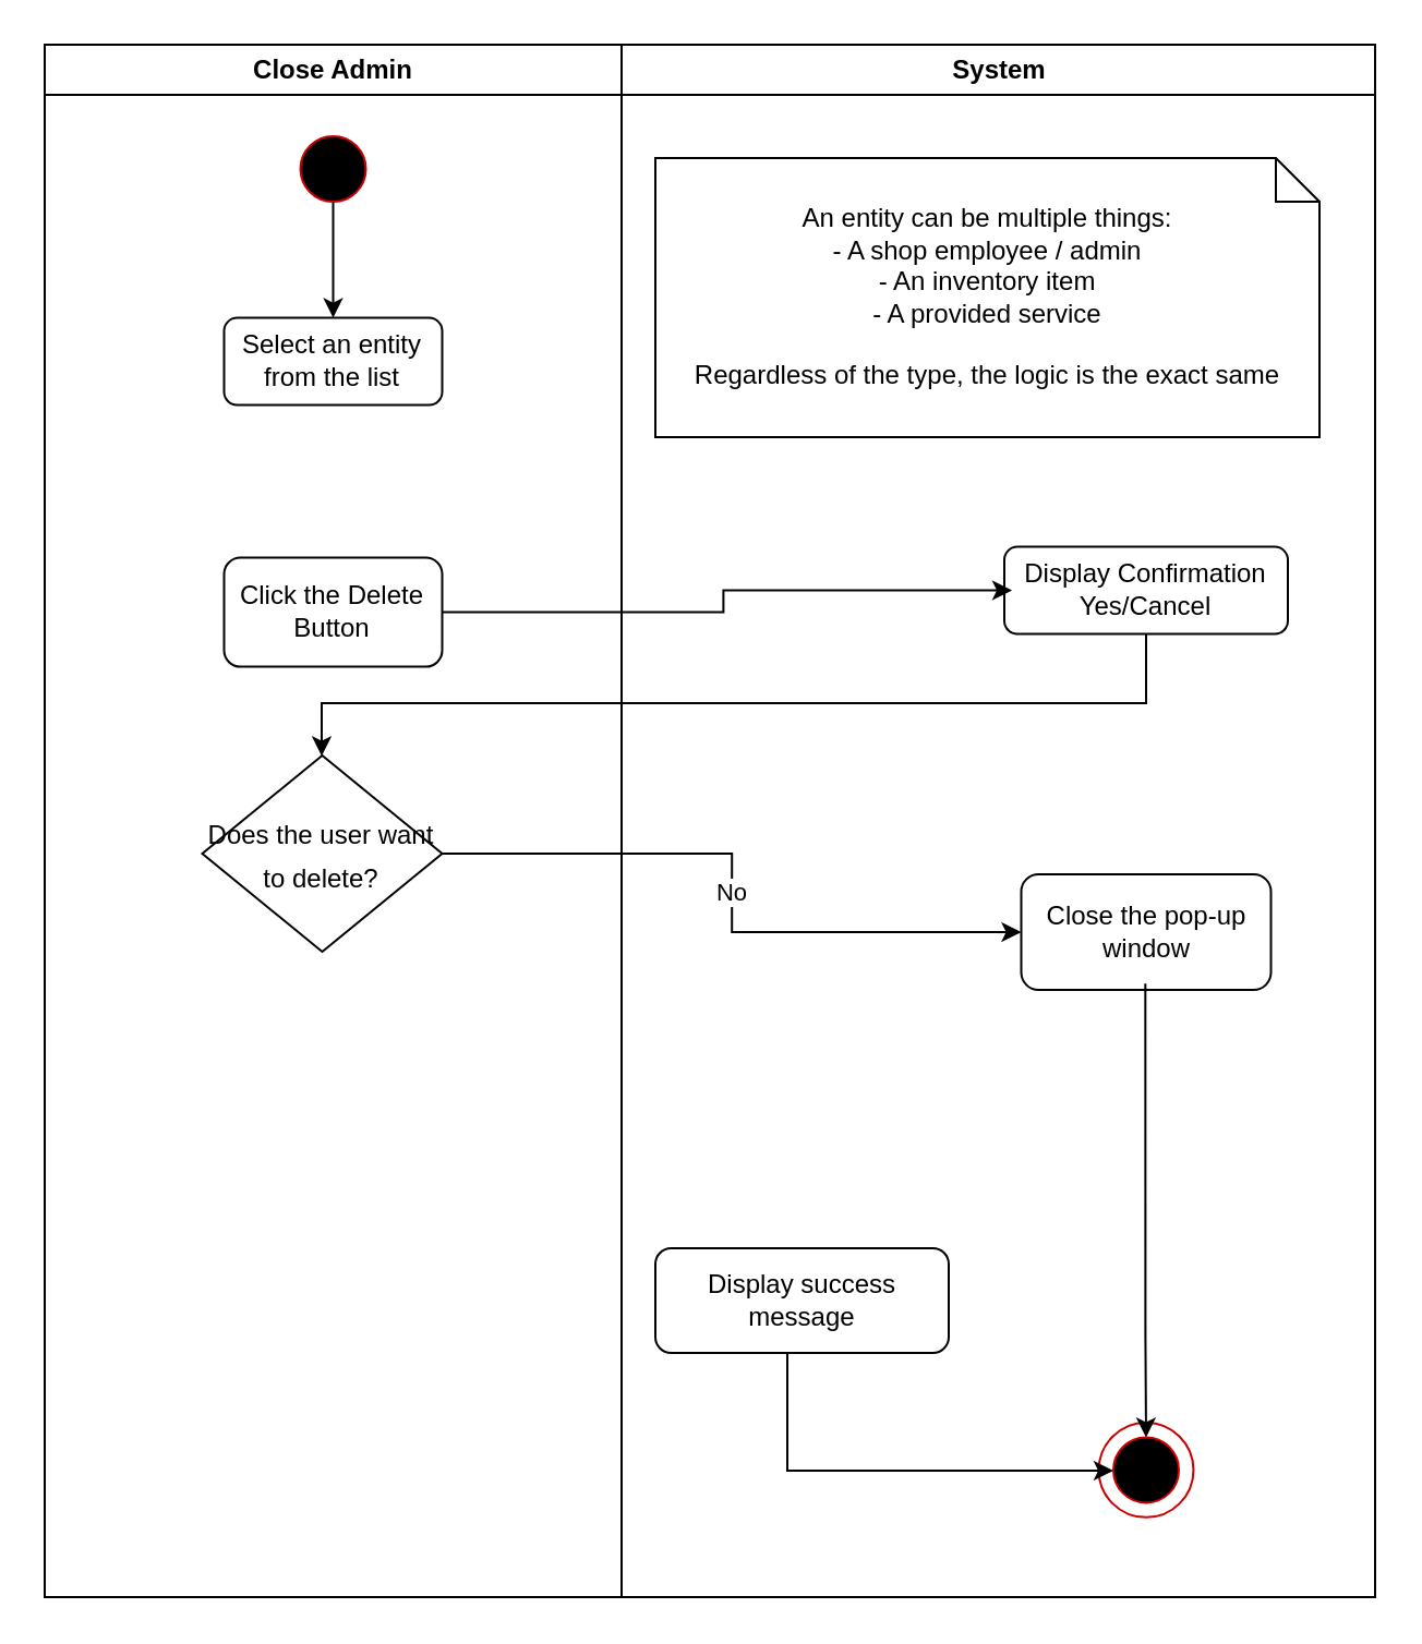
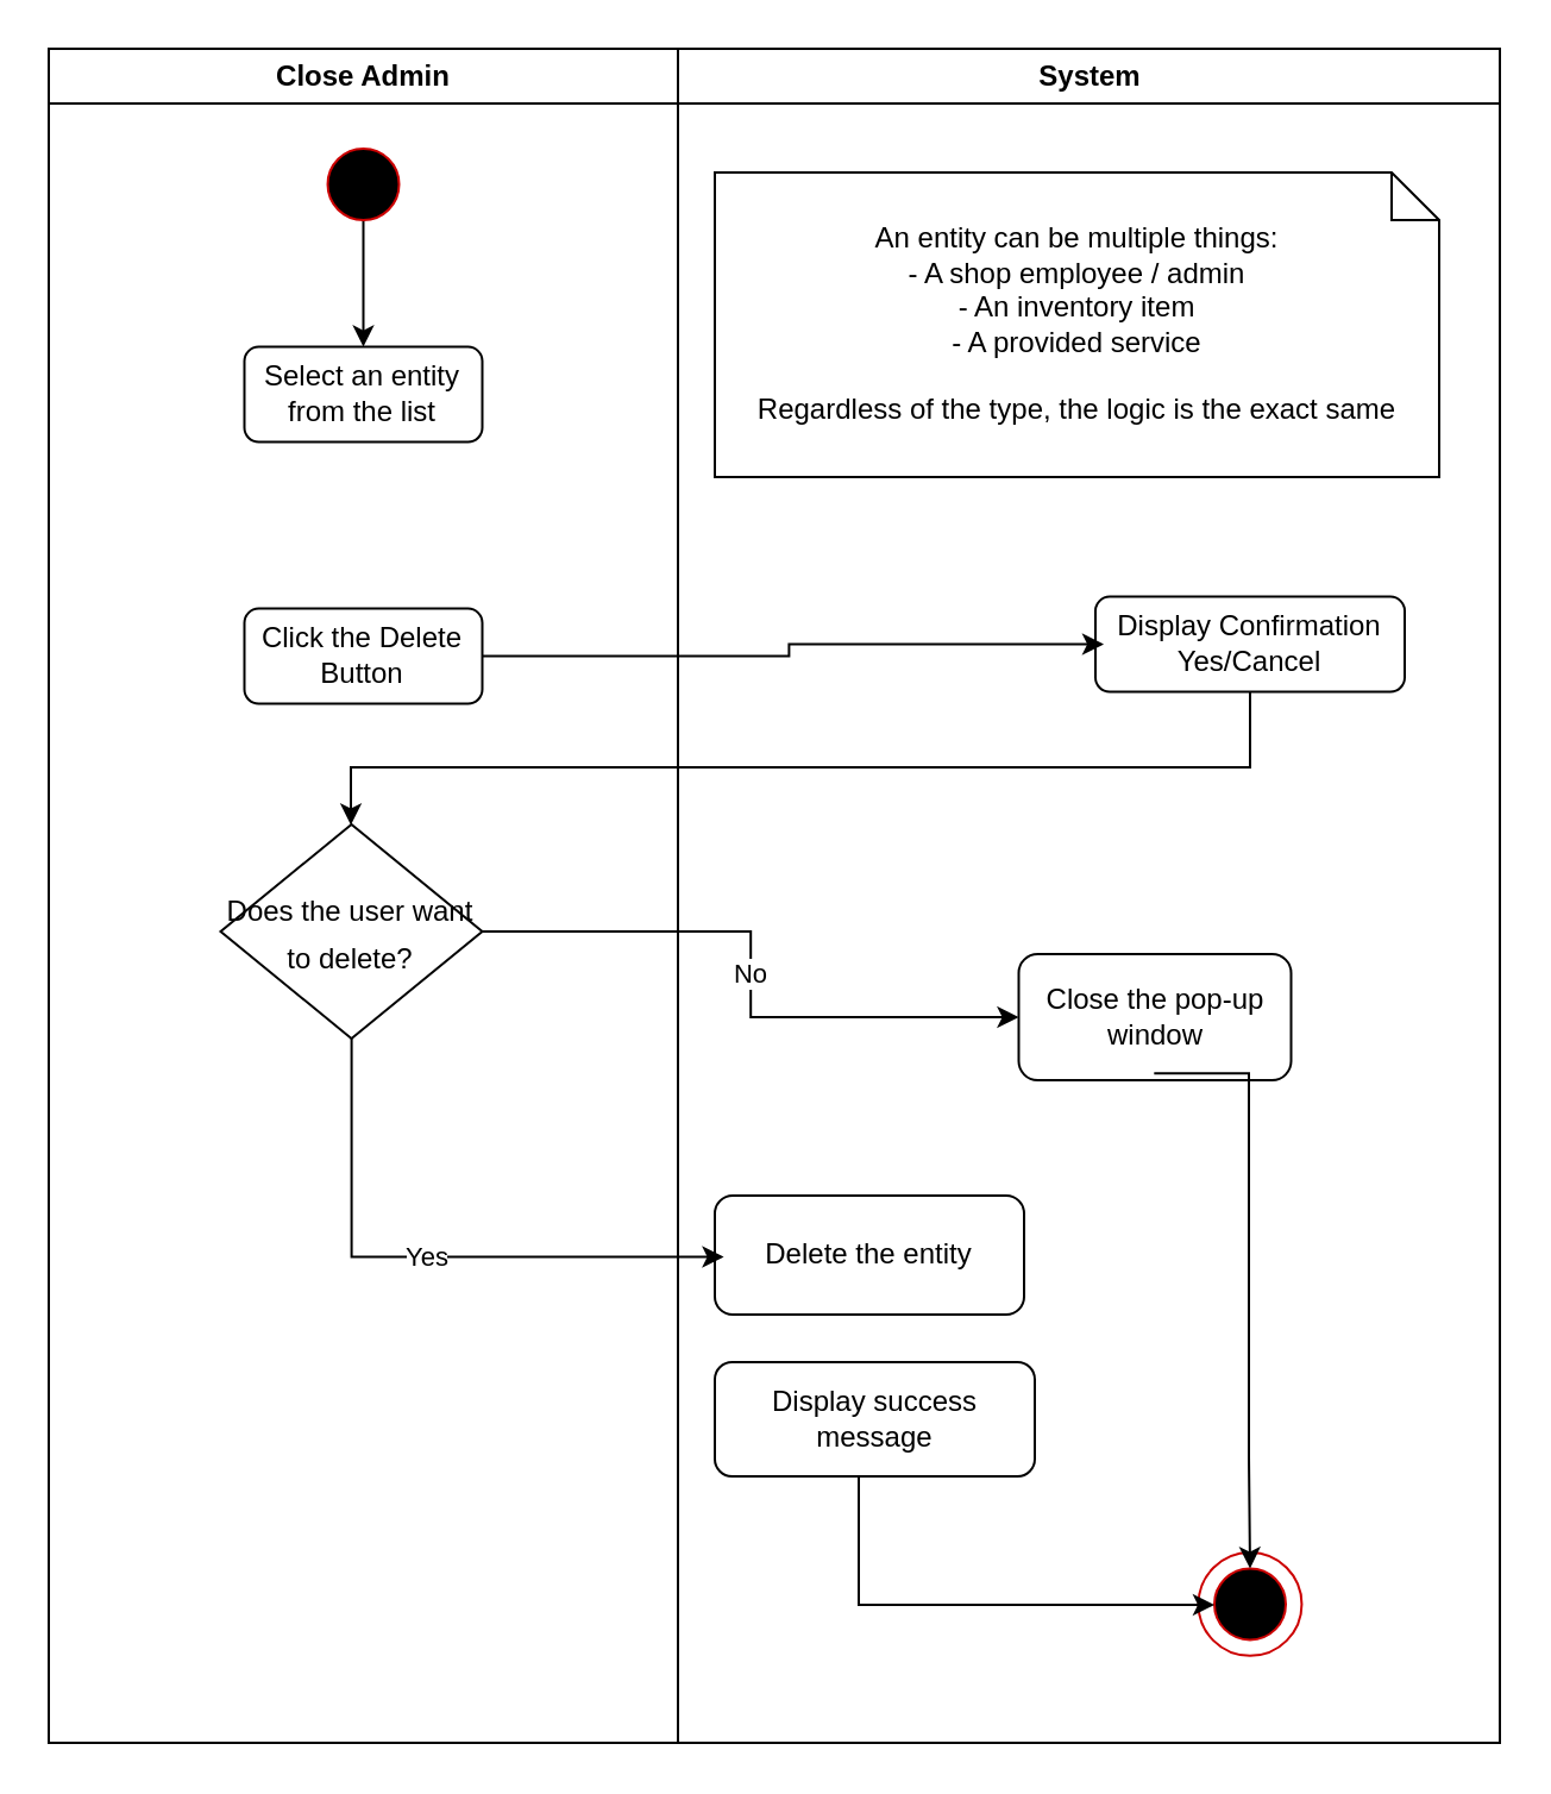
- <mxCell id="5" value="Click the Delete Button" style="rounded=1;whiteSpace=wrap;html=1;" parent="2" vertex="1"><mxGeometry x="82.25" y="235.29" width="100" height="50" as="geometry" /></mxCell>
+ <mxCell id="5" value="Click the Delete Button" style="rounded=1;whiteSpace=wrap;html=1;" parent="2" vertex="1"><mxGeometry x="82.25" y="235.29" width="100" height="40" as="geometry" /></mxCell>
- <mxCell id="11" value="Close the pop-up window" style="rounded=1;whiteSpace=wrap;html=1" parent="9" vertex="1"><mxGeometry x="183.25" y="380.5" width="114.5" height="53" as="geometry" /></mxCell>
+ <mxCell id="11" value="Close the pop-up window" style="rounded=1;whiteSpace=wrap;html=1" parent="9" vertex="1"><mxGeometry x="143.25" y="380.5" width="114.5" height="53" as="geometry" /></mxCell>
+ <mxCell id="16" value="Delete the entity" style="rounded=1;whiteSpace=wrap;html=1;" parent="9" vertex="1"><mxGeometry x="15.5" y="482" width="130" height="50" as="geometry" /></mxCell>
+ <mxCell id="23" value="Yes" style="edgeStyle=orthogonalEdgeStyle;rounded=0;orthogonalLoop=1;jettySize=auto;html=1;entryX=0.029;entryY=0.515;entryDx=0;entryDy=0;entryPerimeter=0;" parent="1" source="8" target="16" edge="1"><mxGeometry relative="1" as="geometry"><mxPoint x="525" y="532" as="targetPoint" /><Array as="points"><mxPoint x="147" y="528" /></Array></mxGeometry></mxCell>
